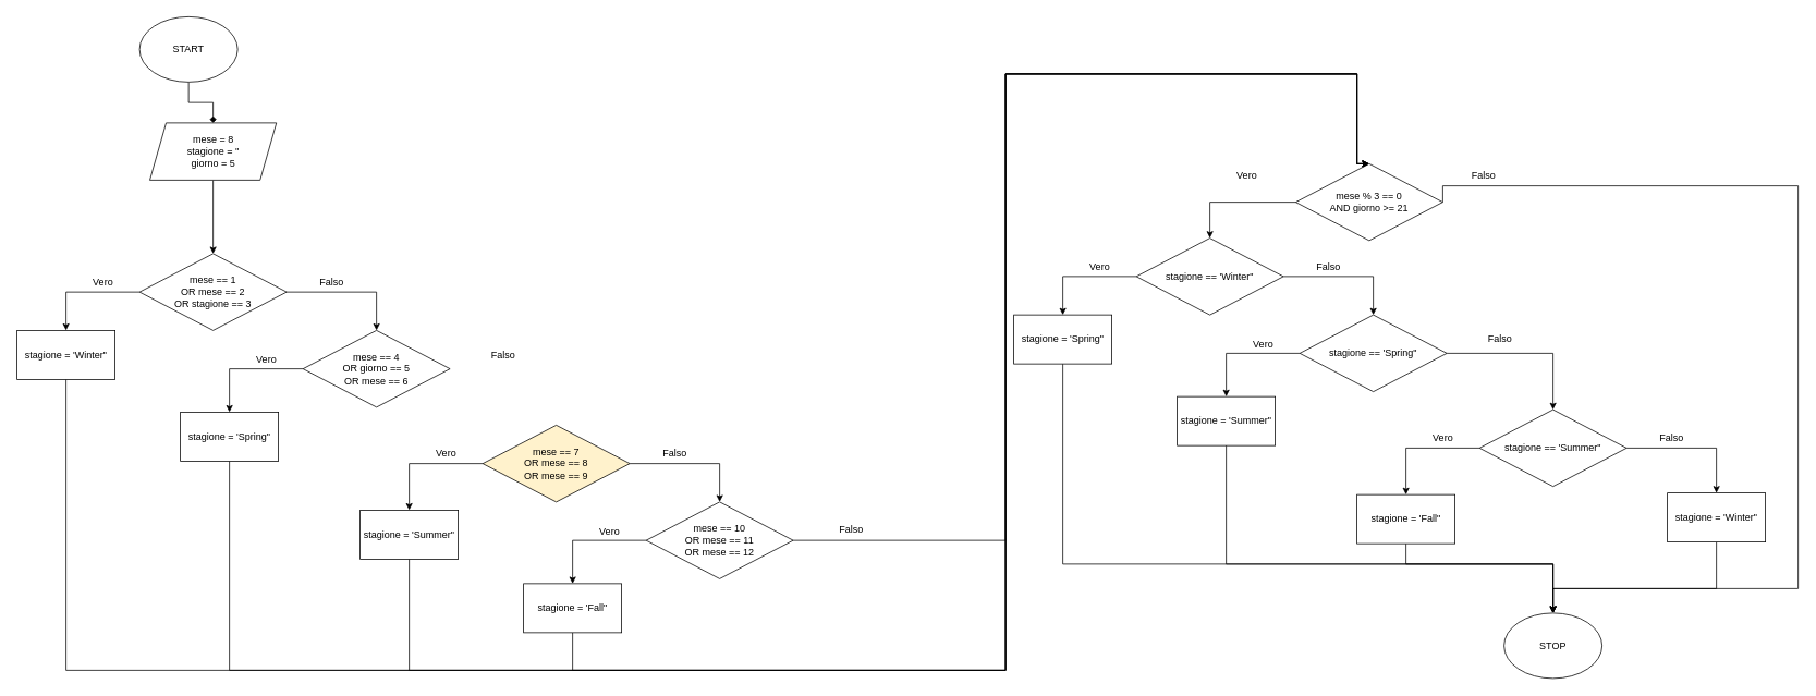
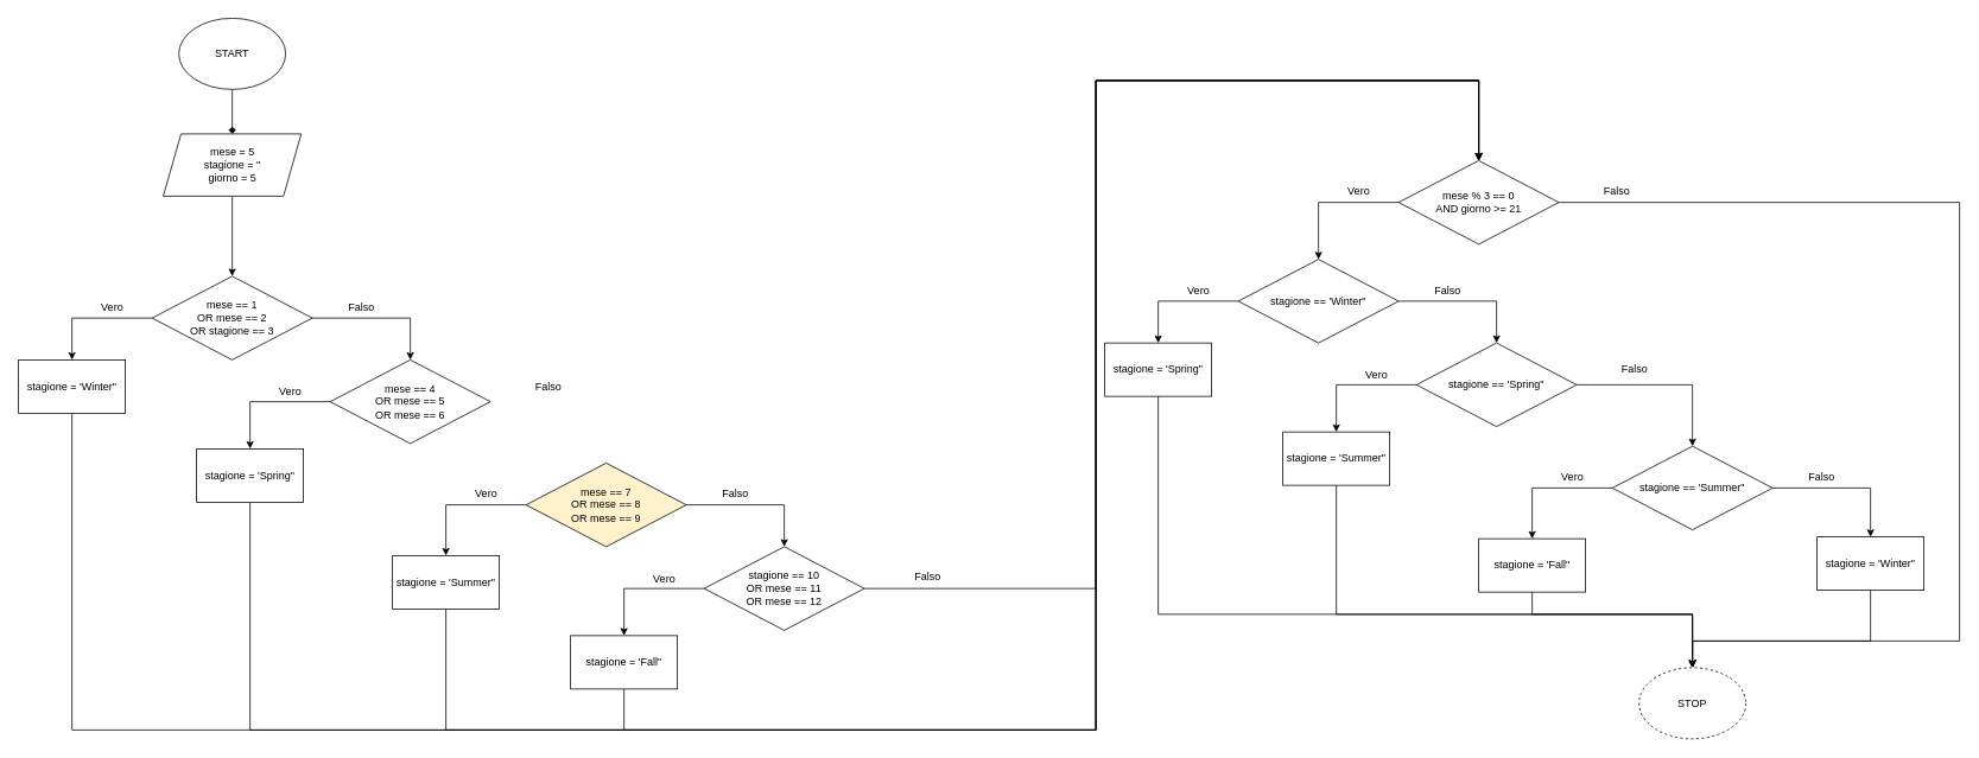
- <mxCell id="3" value="START" style="ellipse;whiteSpace=wrap;html=1;" vertex="1" parent="1"><mxGeometry x="170" y="20" width="120" height="80" as="geometry" /></mxCell>
+ <mxCell id="3" value="START" style="ellipse;whiteSpace=wrap;html=1;" vertex="1" parent="1"><mxGeometry x="200" y="20" width="120" height="80" as="geometry" /></mxCell>
- <mxCell id="5" value="mese = 8&lt;br&gt;stagione = ''&lt;br&gt;giorno = 5" style="shape=parallelogram;perimeter=parallelogramPerimeter;whiteSpace=wrap;html=1;fixedSize=1;" vertex="1" parent="1"><mxGeometry x="182.5" y="150" width="155" height="70" as="geometry" /></mxCell>
+ <mxCell id="5" value="mese = 5&lt;br&gt;stagione = ''&lt;br&gt;giorno = 5" style="shape=parallelogram;perimeter=parallelogramPerimeter;whiteSpace=wrap;html=1;fixedSize=1;" vertex="1" parent="1"><mxGeometry x="182.5" y="150" width="155" height="70" as="geometry" /></mxCell>
- <mxCell id="31" value="mese % 3 == 0&lt;br&gt;AND giorno &amp;gt;= 21" style="rhombus;whiteSpace=wrap;html=1;" vertex="1" parent="1"><mxGeometry x="1585" y="200" width="180" height="94" as="geometry" /></mxCell>
+ <mxCell id="31" value="mese % 3 == 0&lt;br&gt;AND giorno &amp;gt;= 21" style="rhombus;whiteSpace=wrap;html=1;" vertex="1" parent="1"><mxGeometry x="1570" y="180" width="180" height="94" as="geometry" /></mxCell>
- <mxCell id="14" value="mese == 4&lt;br&gt;OR giorno == 5&lt;br&gt;OR mese == 6" style="rhombus;whiteSpace=wrap;html=1;" vertex="1" parent="1"><mxGeometry x="370" y="404" width="180" height="94" as="geometry" /></mxCell>
+ <mxCell id="14" value="mese == 4&lt;br&gt;OR mese == 5&lt;br&gt;OR mese == 6" style="rhombus;whiteSpace=wrap;html=1;" vertex="1" parent="1"><mxGeometry x="370" y="404" width="180" height="94" as="geometry" /></mxCell>
- <mxCell id="17" value="mese == 10&lt;br&gt;OR mese == 11&lt;br&gt;OR mese == 12" style="rhombus;whiteSpace=wrap;html=1;" vertex="1" parent="1"><mxGeometry x="790" y="614" width="180" height="94" as="geometry" /></mxCell>
+ <mxCell id="17" value="stagione == 10&lt;br&gt;OR mese == 11&lt;br&gt;OR mese == 12" style="rhombus;whiteSpace=wrap;html=1;" vertex="1" parent="1"><mxGeometry x="790" y="614" width="180" height="94" as="geometry" /></mxCell>
- <mxCell id="61" value="STOP" style="ellipse;whiteSpace=wrap;html=1;" vertex="1" parent="1"><mxGeometry x="1840" y="750" width="120" height="80" as="geometry" /></mxCell>
+ <mxCell id="61" value="STOP" style="ellipse;whiteSpace=wrap;html=1;dashed=1;" vertex="1" parent="1"><mxGeometry x="1840" y="750" width="120" height="80" as="geometry" /></mxCell>
